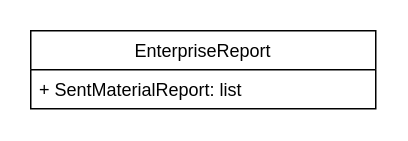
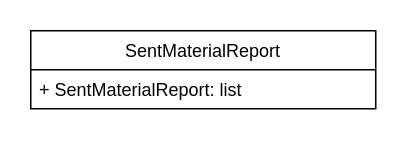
- <mxCell id="2" value="EnterpriseReport" style="swimlane;fontStyle=0;childLayout=stackLayout;horizontal=1;startSize=26;fillColor=none;horizontalStack=0;resizeParent=1;resizeParentMax=0;resizeLast=0;collapsible=1;marginBottom=0;" vertex="1" parent="1"><mxGeometry x="20" y="20" width="230" height="52" as="geometry" /></mxCell>
+ <mxCell id="2" value="SentMaterialReport" style="swimlane;fontStyle=0;childLayout=stackLayout;horizontal=1;startSize=26;fillColor=none;horizontalStack=0;resizeParent=1;resizeParentMax=0;resizeLast=0;collapsible=1;marginBottom=0;" vertex="1" parent="1"><mxGeometry x="20" y="20" width="230" height="52" as="geometry" /></mxCell>
